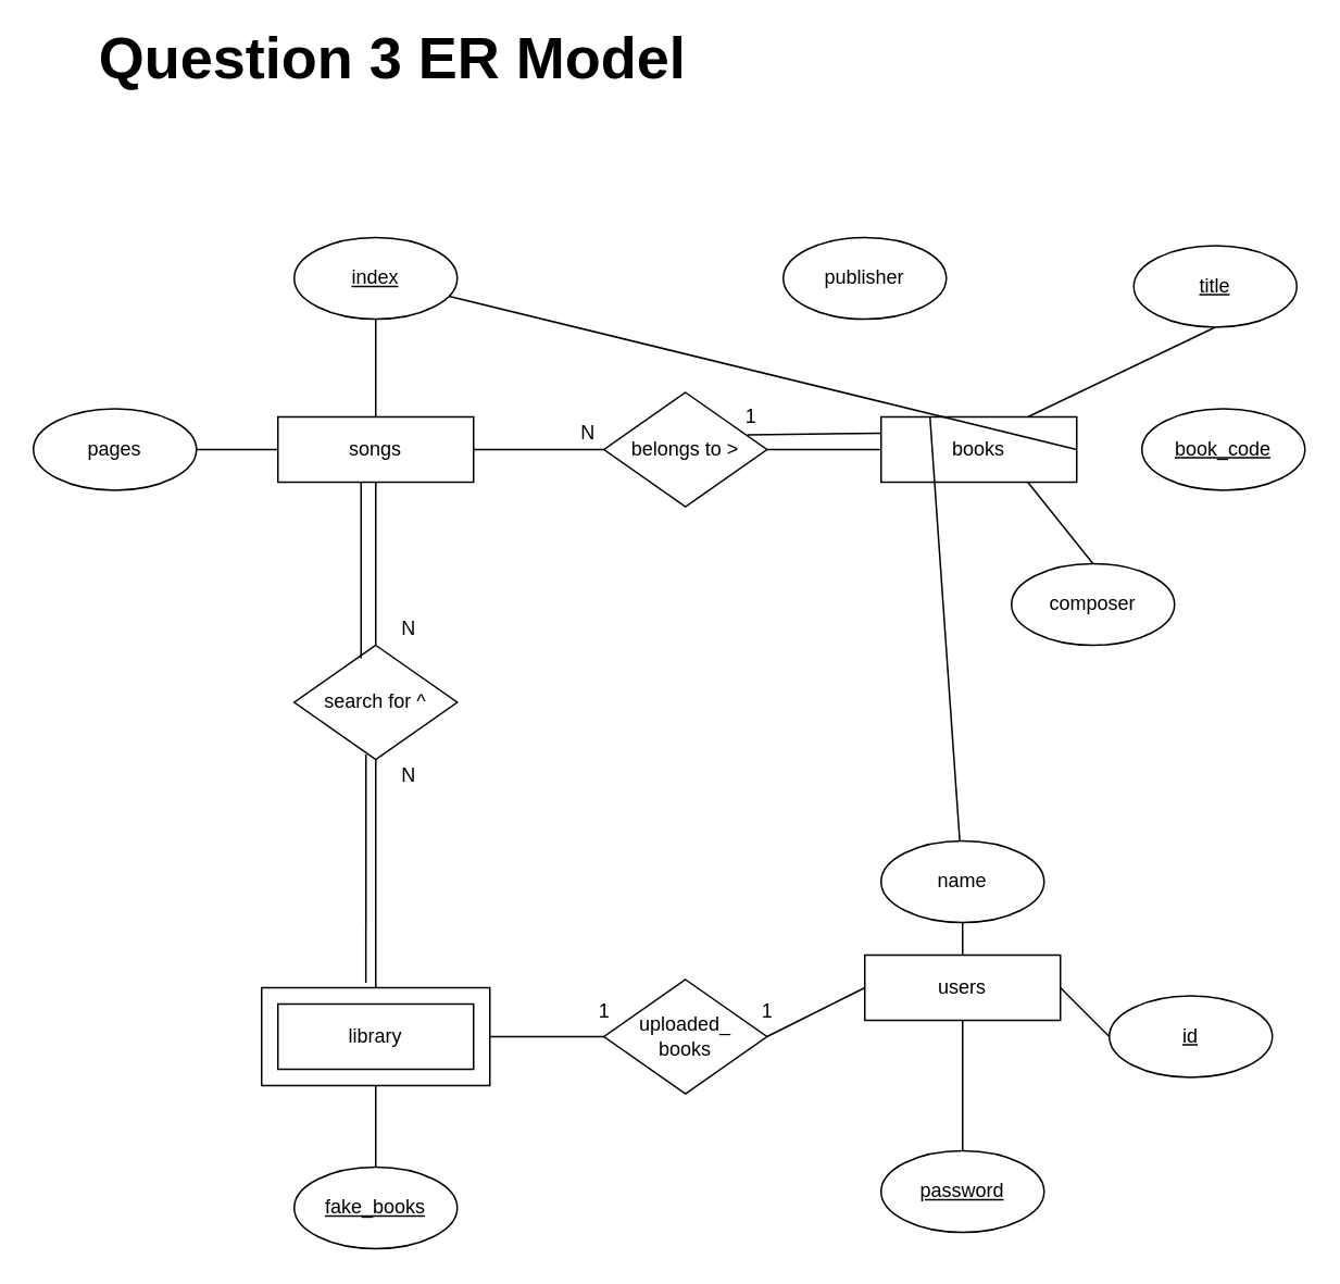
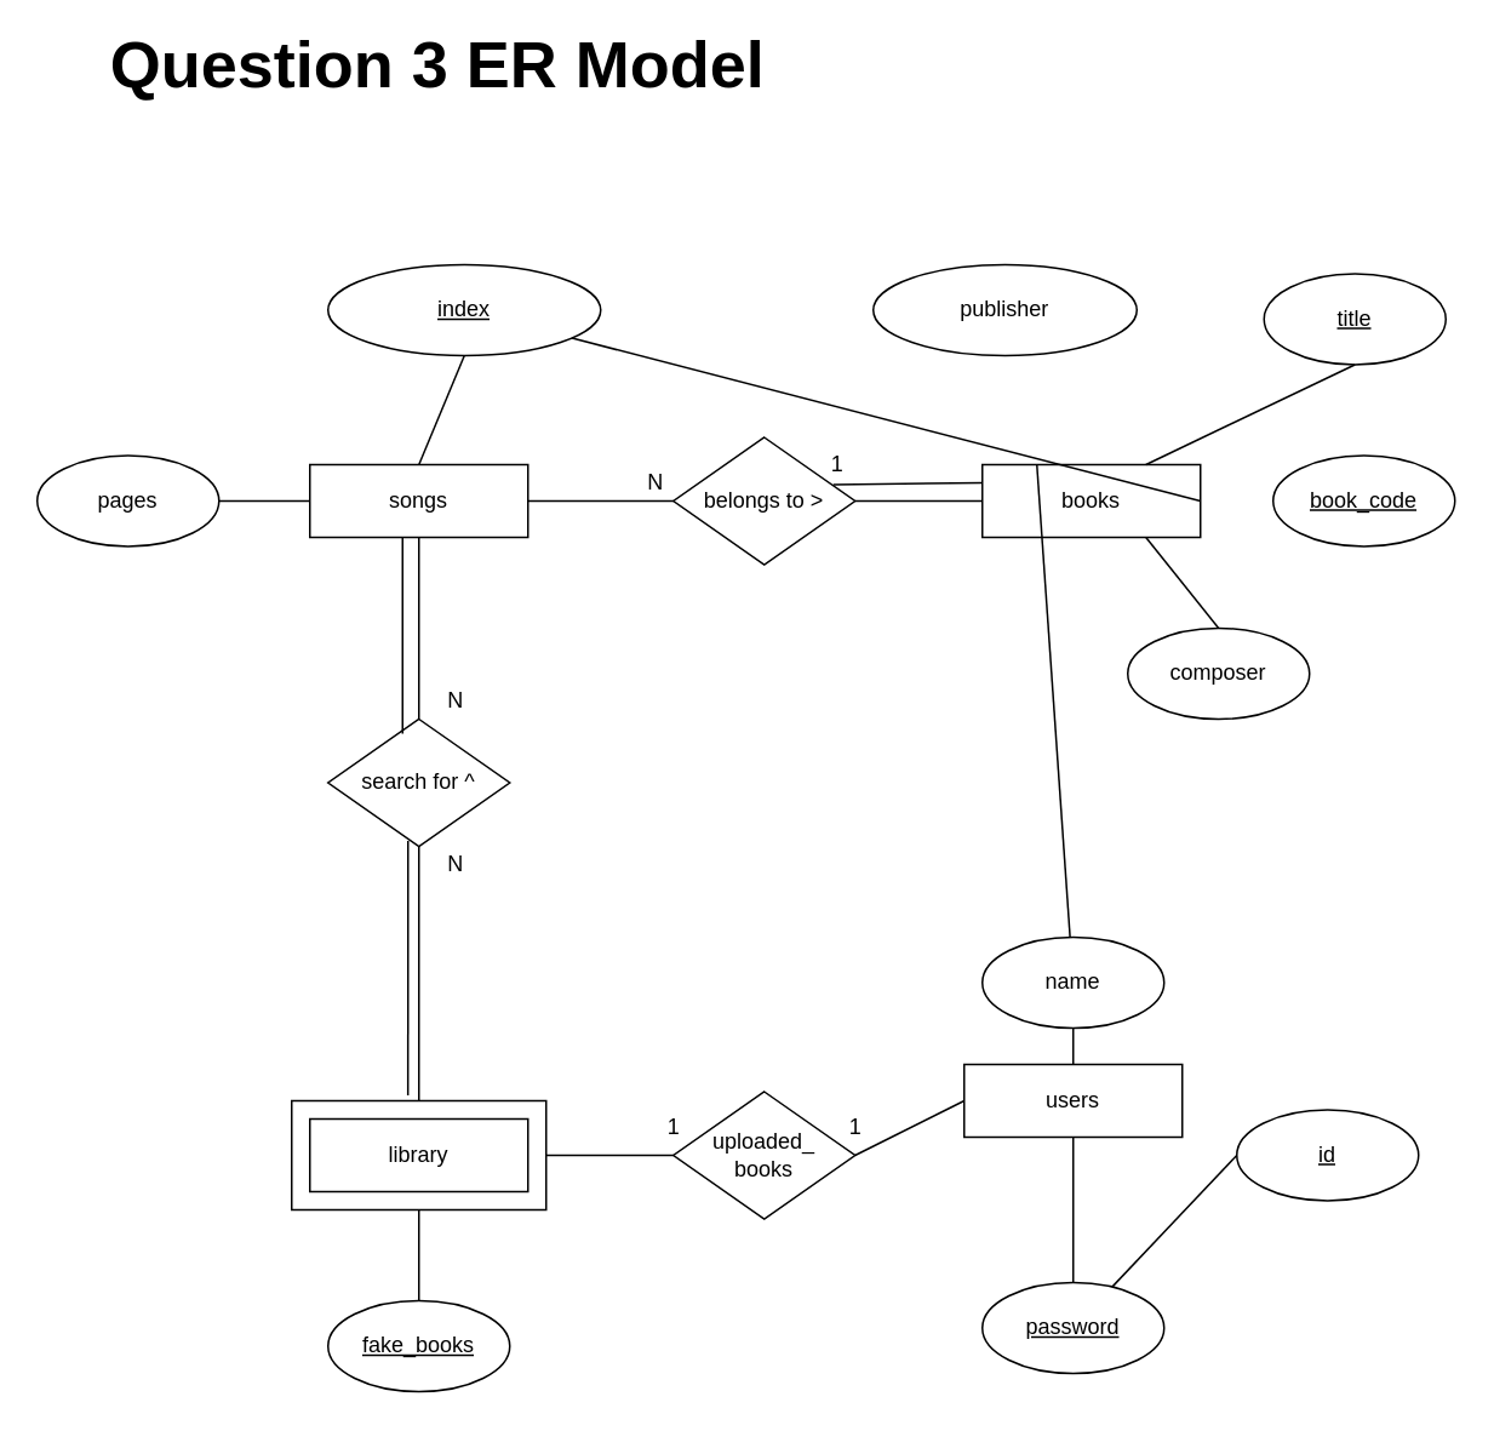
- <mxCell id="7" value="&lt;u&gt;index&lt;/u&gt;" style="ellipse;whiteSpace=wrap;html=1;" parent="1" vertex="1"><mxGeometry x="180" y="145" width="100" height="50" as="geometry" /></mxCell>
+ <mxCell id="7" value="&lt;u&gt;index&lt;/u&gt;" style="ellipse;whiteSpace=wrap;html=1;" parent="1" vertex="1"><mxGeometry x="180" y="145" width="150" height="50" as="geometry" /></mxCell>
- <mxCell id="6" value="publisher" style="ellipse;whiteSpace=wrap;html=1;" parent="1" vertex="1"><mxGeometry x="480" y="145" width="100" height="50" as="geometry" /></mxCell>
+ <mxCell id="6" value="publisher" style="ellipse;whiteSpace=wrap;html=1;" parent="1" vertex="1"><mxGeometry x="480" y="145" width="145" height="50" as="geometry" /></mxCell>
- <mxCell id="19" value="" style="endArrow=none;html=1;rounded=0;entryX=1;entryY=0.5;entryDx=0;entryDy=0;exitX=0;exitY=0.5;exitDx=0;exitDy=0;" parent="1" source="11" target="10" edge="1"><mxGeometry width="50" height="50" relative="1" as="geometry"><mxPoint x="600" y="575" as="sourcePoint" /><mxPoint x="600" y="625" as="targetPoint" /></mxGeometry></mxCell>
+ <mxCell id="19" value="" style="endArrow=none;html=1;rounded=0;exitX=0;exitY=0.5;exitDx=0;exitDy=0;" parent="1" source="11" target="12" edge="1"><mxGeometry width="50" height="50" relative="1" as="geometry"><mxPoint x="600" y="575" as="sourcePoint" /><mxPoint x="600" y="625" as="targetPoint" /></mxGeometry></mxCell>
